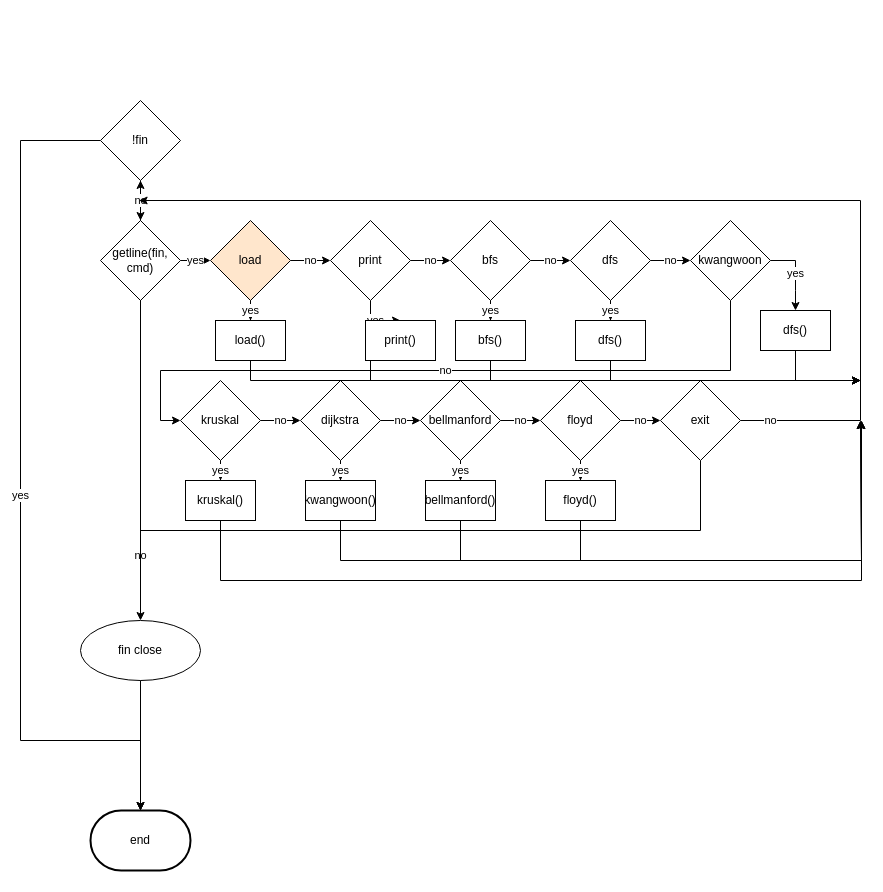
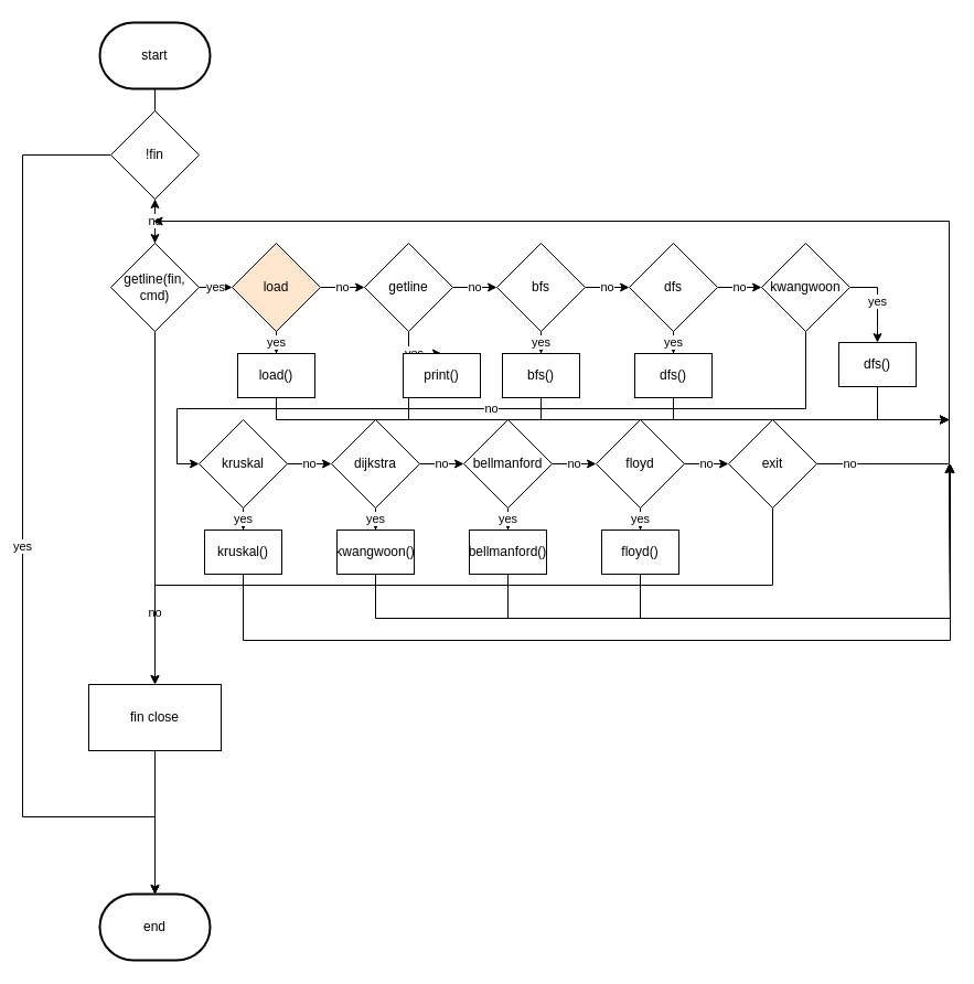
+ <mxCell id="3" value="start" style="strokeWidth=2;html=1;shape=mxgraph.flowchart.terminator;whiteSpace=wrap;" vertex="1" parent="1"><mxGeometry x="90" y="20" width="100" height="60" as="geometry" /></mxCell>
+ <mxCell id="2" style="edgeStyle=orthogonalEdgeStyle;rounded=0;orthogonalLoop=1;jettySize=auto;html=1;entryX=0.5;entryY=0;entryDx=0;entryDy=0;" edge="1" parent="1" source="3" target="61"><mxGeometry relative="1" as="geometry" /></mxCell>
- <mxCell id="14" value="print" style="rhombus;whiteSpace=wrap;html=1;" vertex="1" parent="1"><mxGeometry x="330" y="220" width="80" height="80" as="geometry" /></mxCell>
+ <mxCell id="14" value="getline" style="rhombus;whiteSpace=wrap;html=1;" vertex="1" parent="1"><mxGeometry x="330" y="220" width="80" height="80" as="geometry" /></mxCell>
- <mxCell id="61" value="fin close" style="ellipse;whiteSpace=wrap;html=1;" vertex="1" parent="1"><mxGeometry x="80" y="620" width="120" height="60" as="geometry" /></mxCell>
+ <mxCell id="61" value="fin close" style="rounded=0;whiteSpace=wrap;html=1;" vertex="1" parent="1"><mxGeometry x="80" y="620" width="120" height="60" as="geometry" /></mxCell>
